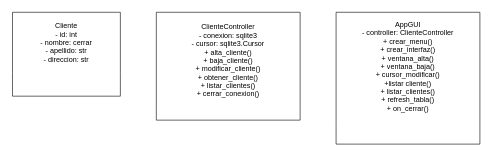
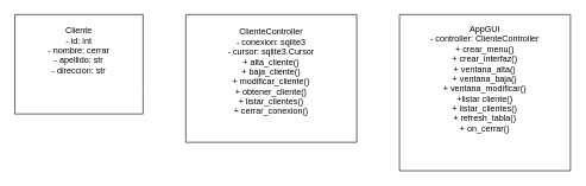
- <mxCell id="4" value="AppGUI&#10;- controller: ClienteController&#10;+ crear_menu()&#10;+ crear_interfaz()&#10;+ ventana_alta()&#10;+ ventana_baja()&#10;+ cursor_modificar()&#10;+listar cliente()&#10;+ listar_clientes()&#10;+ refresh_tabla()&#10;+ on_cerrar()" style="shape=swimlane;swimlaneLine=0;fontSize=12;startSize=180;" parent="1" vertex="1"><mxGeometry x="560" y="20" width="240" height="220" as="geometry" /></mxCell>
+ <mxCell id="4" value="AppGUI&#10;- controller: ClienteController&#10;+ crear_menu()&#10;+ crear_interfaz()&#10;+ ventana_alta()&#10;+ ventana_baja()&#10;+ ventana_modificar()&#10;+listar cliente()&#10;+ listar_clientes()&#10;+ refresh_tabla()&#10;+ on_cerrar()" style="shape=swimlane;swimlaneLine=0;fontSize=12;startSize=180;" parent="1" vertex="1"><mxGeometry x="560" y="20" width="240" height="220" as="geometry" /></mxCell>
